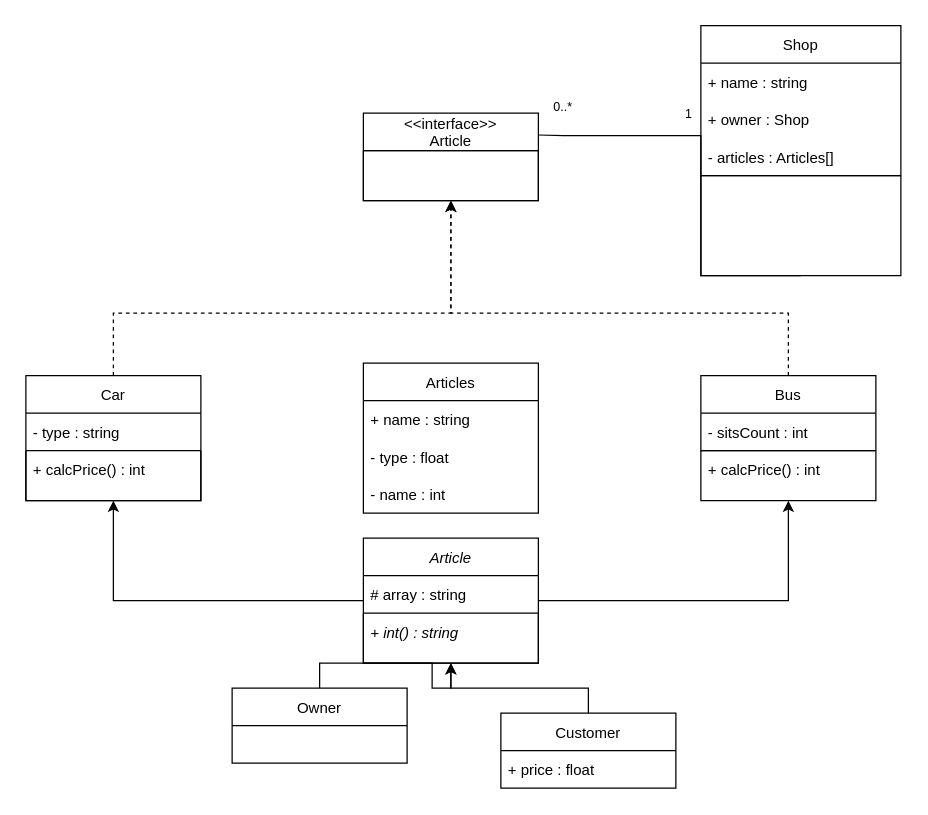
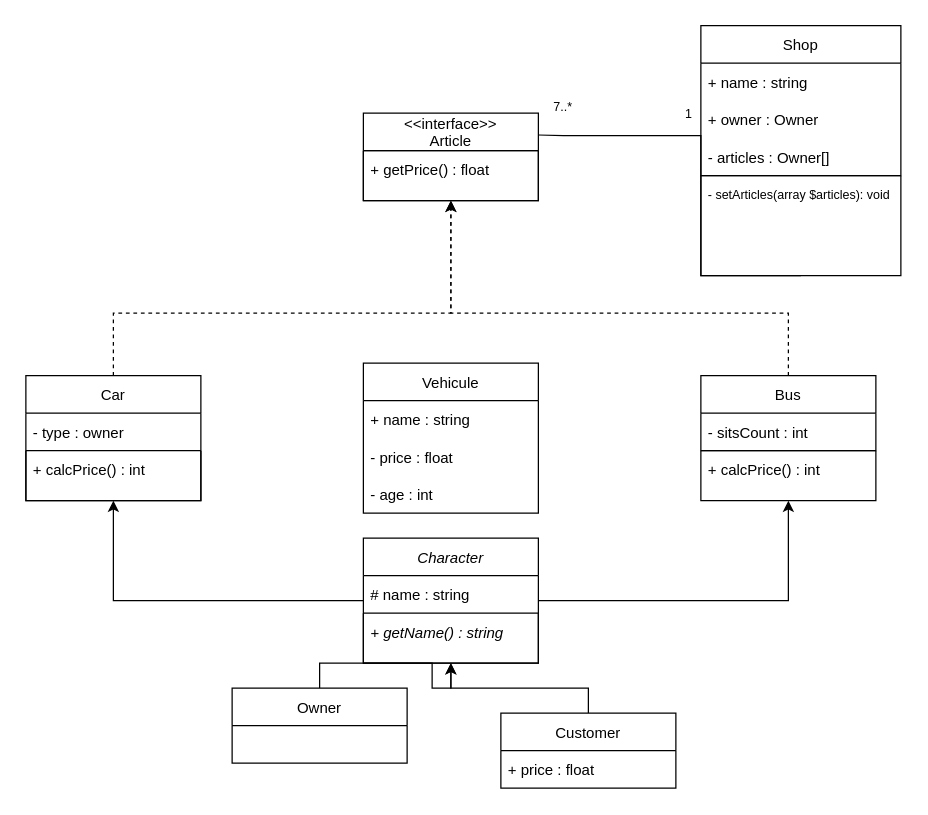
- <mxCell id="37" value="0..*" style="text;html=1;strokeColor=none;fillColor=none;align=center;verticalAlign=middle;whiteSpace=wrap;rounded=0;fontSize=10;" vertex="1" parent="1"><mxGeometry x="420" y="70" width="60" height="30" as="geometry" /></mxCell>
+ <mxCell id="37" value="7..*" style="text;html=1;strokeColor=none;fillColor=none;align=center;verticalAlign=middle;whiteSpace=wrap;rounded=0;fontSize=10;" vertex="1" parent="1"><mxGeometry x="420" y="70" width="60" height="30" as="geometry" /></mxCell>
- <mxCell id="32" value="+ owner : Shop" style="text;strokeColor=none;fillColor=none;align=left;verticalAlign=middle;spacingLeft=4;spacingRight=4;overflow=hidden;points=[[0,0.5],[1,0.5]];portConstraint=eastwest;rotatable=0;" vertex="1" parent="30"><mxGeometry y="60" width="160" height="30" as="geometry" /></mxCell>
+ <mxCell id="32" value="+ owner : Owner" style="text;strokeColor=none;fillColor=none;align=left;verticalAlign=middle;spacingLeft=4;spacingRight=4;overflow=hidden;points=[[0,0.5],[1,0.5]];portConstraint=eastwest;rotatable=0;" vertex="1" parent="30"><mxGeometry y="60" width="160" height="30" as="geometry" /></mxCell>
- <mxCell id="33" value="- articles : Articles[]" style="text;strokeColor=none;fillColor=none;align=left;verticalAlign=middle;spacingLeft=4;spacingRight=4;overflow=hidden;points=[[0,0.5],[1,0.5]];portConstraint=eastwest;rotatable=0;" vertex="1" parent="30"><mxGeometry y="90" width="160" height="30" as="geometry" /></mxCell>
+ <mxCell id="33" value="- articles : Owner[]" style="text;strokeColor=none;fillColor=none;align=left;verticalAlign=middle;spacingLeft=4;spacingRight=4;overflow=hidden;points=[[0,0.5],[1,0.5]];portConstraint=eastwest;rotatable=0;" vertex="1" parent="30"><mxGeometry y="90" width="160" height="30" as="geometry" /></mxCell>
+ <mxCell id="15" value="+ getPrice() : float" style="text;strokeColor=none;fillColor=none;align=left;verticalAlign=middle;spacingLeft=4;spacingRight=4;overflow=hidden;points=[[0,0.5],[1,0.5]];portConstraint=eastwest;rotatable=0;fontStyle=0" parent="14" vertex="1"><mxGeometry width="140" height="30" as="geometry" /></mxCell>
+ <mxCell id="36" value="- setArticles(array $articles): void" style="text;strokeColor=none;fillColor=none;align=left;verticalAlign=middle;spacingLeft=4;spacingRight=4;overflow=hidden;points=[[0,0.5],[1,0.5]];portConstraint=eastwest;rotatable=0;fontSize=10;" vertex="1" parent="35"><mxGeometry width="160" height="30" as="geometry" /></mxCell>
- <mxCell id="21" value="Articles" style="swimlane;fontStyle=0;childLayout=stackLayout;horizontal=1;startSize=30;horizontalStack=0;resizeParent=1;resizeParentMax=0;resizeLast=0;collapsible=1;marginBottom=0;" parent="1" vertex="1"><mxGeometry x="290" y="290" width="140" height="120" as="geometry" /></mxCell>
+ <mxCell id="21" value="Vehicule" style="swimlane;fontStyle=0;childLayout=stackLayout;horizontal=1;startSize=30;horizontalStack=0;resizeParent=1;resizeParentMax=0;resizeLast=0;collapsible=1;marginBottom=0;" parent="1" vertex="1"><mxGeometry x="290" y="290" width="140" height="120" as="geometry" /></mxCell>
- <mxCell id="18" value="- type : string" style="text;strokeColor=none;fillColor=none;align=left;verticalAlign=middle;spacingLeft=4;spacingRight=4;overflow=hidden;points=[[0,0.5],[1,0.5]];portConstraint=eastwest;rotatable=0;" parent="17" vertex="1"><mxGeometry y="30" width="140" height="30" as="geometry" /></mxCell>
+ <mxCell id="18" value="- type : owner" style="text;strokeColor=none;fillColor=none;align=left;verticalAlign=middle;spacingLeft=4;spacingRight=4;overflow=hidden;points=[[0,0.5],[1,0.5]];portConstraint=eastwest;rotatable=0;" parent="17" vertex="1"><mxGeometry y="30" width="140" height="30" as="geometry" /></mxCell>
- <mxCell id="23" value="- type : float" style="text;strokeColor=none;fillColor=none;align=left;verticalAlign=middle;spacingLeft=4;spacingRight=4;overflow=hidden;points=[[0,0.5],[1,0.5]];portConstraint=eastwest;rotatable=0;" parent="21" vertex="1"><mxGeometry y="60" width="140" height="30" as="geometry" /></mxCell>
+ <mxCell id="23" value="- price : float" style="text;strokeColor=none;fillColor=none;align=left;verticalAlign=middle;spacingLeft=4;spacingRight=4;overflow=hidden;points=[[0,0.5],[1,0.5]];portConstraint=eastwest;rotatable=0;" parent="21" vertex="1"><mxGeometry y="60" width="140" height="30" as="geometry" /></mxCell>
- <mxCell id="24" value="- name : int" style="text;strokeColor=none;fillColor=none;align=left;verticalAlign=middle;spacingLeft=4;spacingRight=4;overflow=hidden;points=[[0,0.5],[1,0.5]];portConstraint=eastwest;rotatable=0;" parent="21" vertex="1"><mxGeometry y="90" width="140" height="30" as="geometry" /></mxCell>
+ <mxCell id="24" value="- age : int" style="text;strokeColor=none;fillColor=none;align=left;verticalAlign=middle;spacingLeft=4;spacingRight=4;overflow=hidden;points=[[0,0.5],[1,0.5]];portConstraint=eastwest;rotatable=0;" parent="21" vertex="1"><mxGeometry y="90" width="140" height="30" as="geometry" /></mxCell>
- <mxCell id="3" value="Article" style="swimlane;fontStyle=2;childLayout=stackLayout;horizontal=1;startSize=30;horizontalStack=0;resizeParent=1;resizeParentMax=0;resizeLast=0;collapsible=1;marginBottom=0;" parent="1" vertex="1"><mxGeometry x="290" y="430" width="140" height="100" as="geometry" /></mxCell>
+ <mxCell id="3" value="Character" style="swimlane;fontStyle=2;childLayout=stackLayout;horizontal=1;startSize=30;horizontalStack=0;resizeParent=1;resizeParentMax=0;resizeLast=0;collapsible=1;marginBottom=0;" parent="1" vertex="1"><mxGeometry x="290" y="430" width="140" height="100" as="geometry" /></mxCell>
- <mxCell id="4" value="# array : string" style="text;strokeColor=none;fillColor=none;align=left;verticalAlign=middle;spacingLeft=4;spacingRight=4;overflow=hidden;points=[[0,0.5],[1,0.5]];portConstraint=eastwest;rotatable=0;" parent="3" vertex="1"><mxGeometry y="30" width="140" height="30" as="geometry" /></mxCell>
+ <mxCell id="4" value="# name : string" style="text;strokeColor=none;fillColor=none;align=left;verticalAlign=middle;spacingLeft=4;spacingRight=4;overflow=hidden;points=[[0,0.5],[1,0.5]];portConstraint=eastwest;rotatable=0;" parent="3" vertex="1"><mxGeometry y="30" width="140" height="30" as="geometry" /></mxCell>
- <mxCell id="6" value="+ int() : string" style="text;strokeColor=none;fillColor=none;align=left;verticalAlign=middle;spacingLeft=4;spacingRight=4;overflow=hidden;points=[[0,0.5],[1,0.5]];portConstraint=eastwest;rotatable=0;fontStyle=2" parent="5" vertex="1"><mxGeometry width="140" height="30" as="geometry" /></mxCell>
+ <mxCell id="6" value="+ getName() : string" style="text;strokeColor=none;fillColor=none;align=left;verticalAlign=middle;spacingLeft=4;spacingRight=4;overflow=hidden;points=[[0,0.5],[1,0.5]];portConstraint=eastwest;rotatable=0;fontStyle=2" parent="5" vertex="1"><mxGeometry width="140" height="30" as="geometry" /></mxCell>
